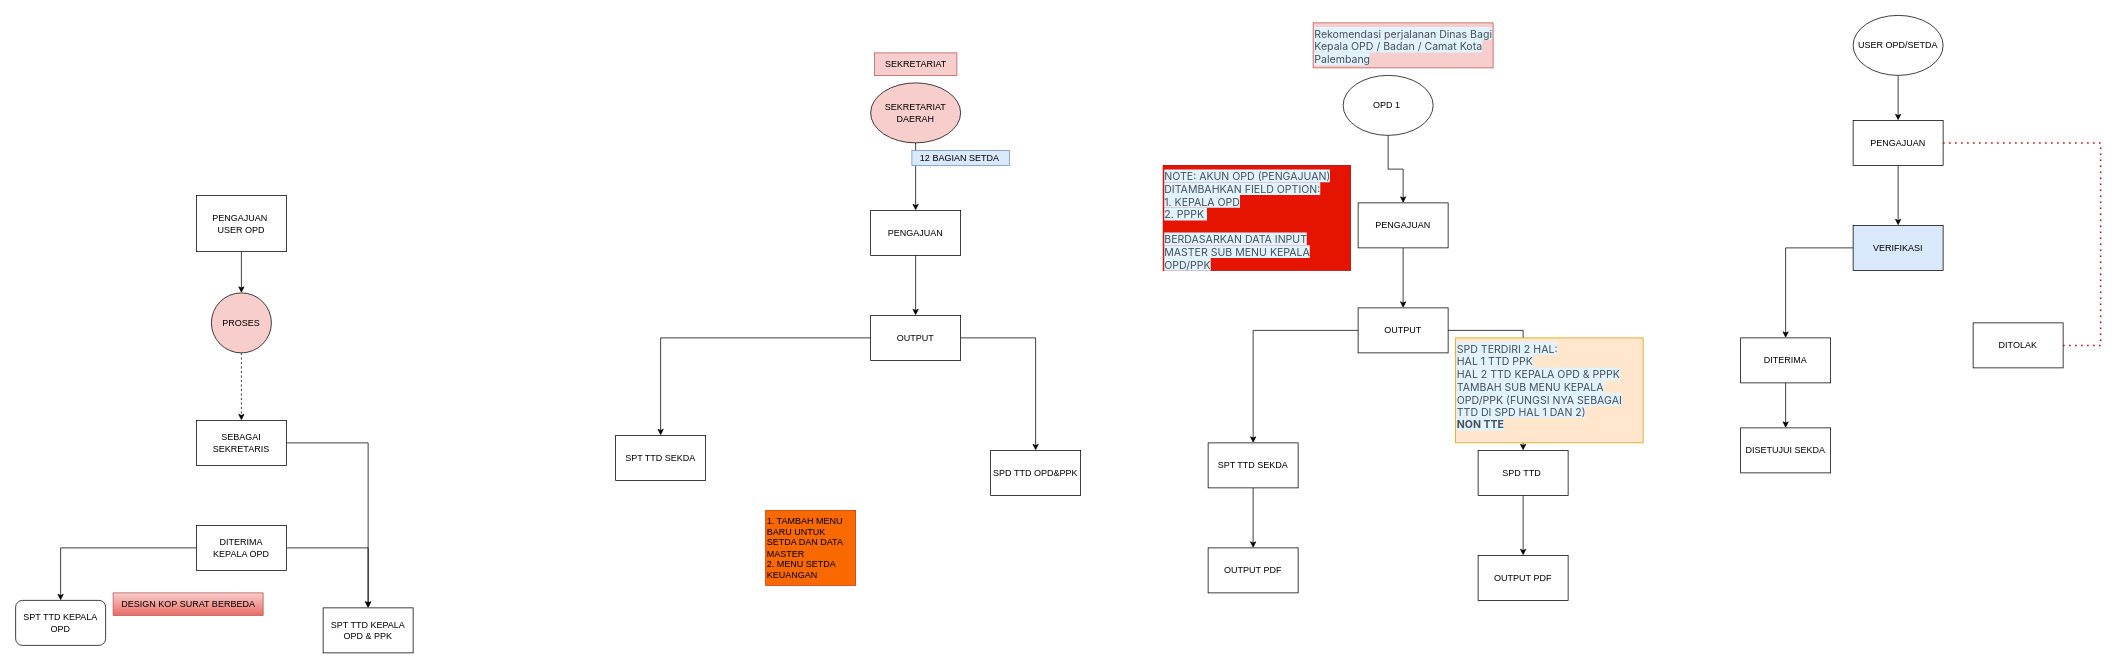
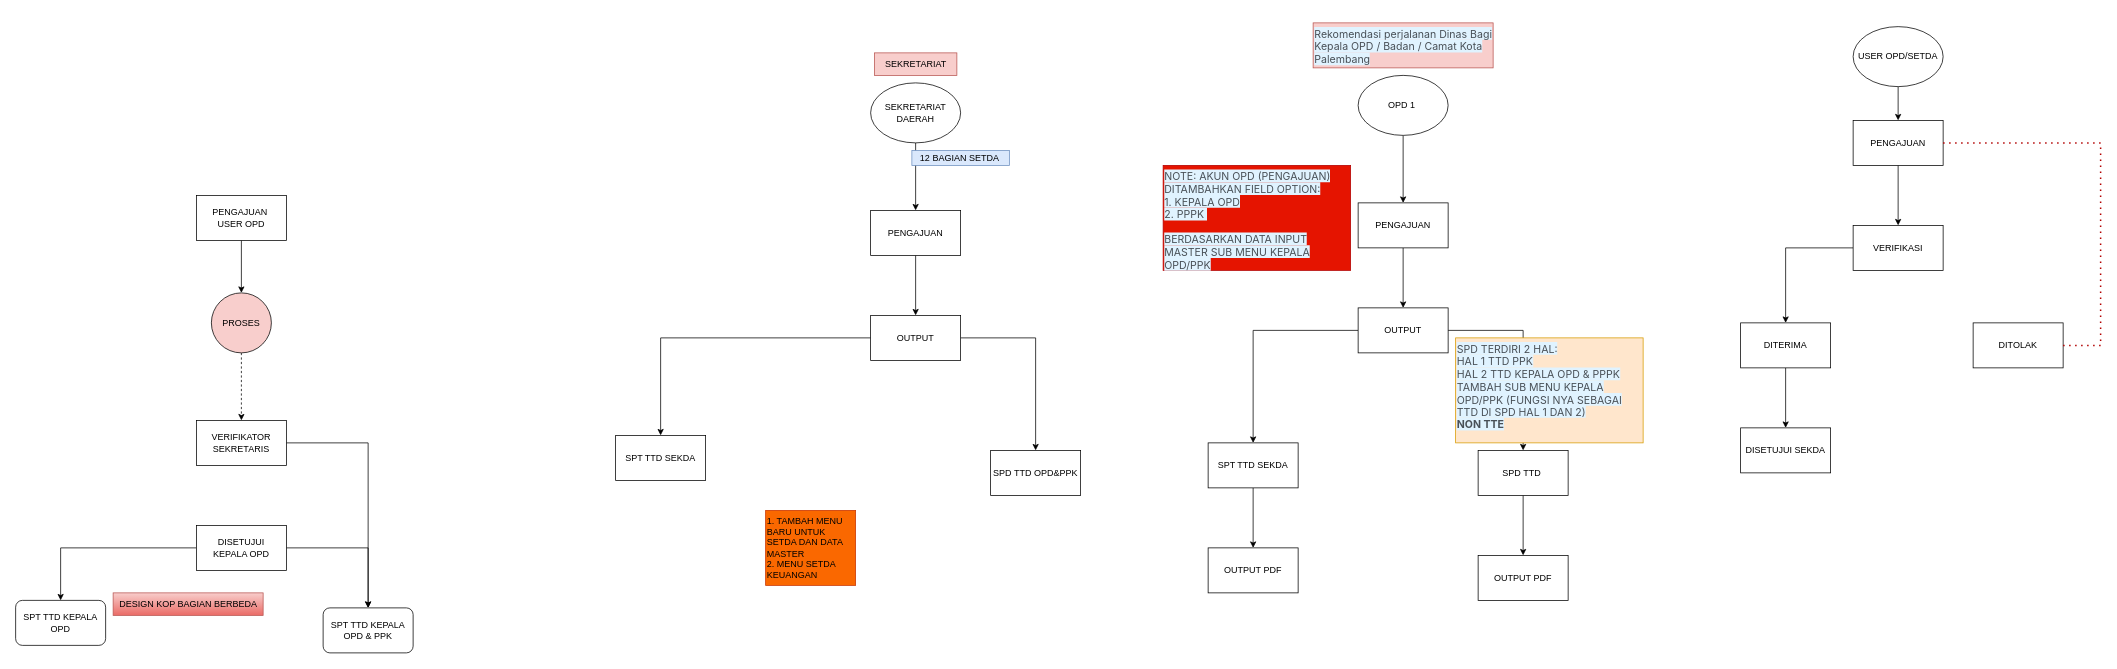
- <mxCell id="12" value="USER OPD/SETDA" style="ellipse;whiteSpace=wrap;html=1;" vertex="1" parent="1"><mxGeometry x="2470" y="20" width="120" height="80" as="geometry" /></mxCell>
+ <mxCell id="12" value="USER OPD/SETDA" style="ellipse;whiteSpace=wrap;html=1;" vertex="1" parent="1"><mxGeometry x="2470" y="35" width="120" height="80" as="geometry" /></mxCell>
- <mxCell id="14" value="OPD 1&amp;nbsp;" style="ellipse;whiteSpace=wrap;html=1;" vertex="1" parent="1"><mxGeometry x="1790" y="100" width="120" height="80" as="geometry" /></mxCell>
+ <mxCell id="14" value="OPD 1&amp;nbsp;" style="ellipse;whiteSpace=wrap;html=1;" vertex="1" parent="1"><mxGeometry x="1810" y="100" width="120" height="80" as="geometry" /></mxCell>
- <mxCell id="29" value="SEKRETARIAT DAERAH" style="ellipse;whiteSpace=wrap;html=1;fillColor=#f8cecc;" vertex="1" parent="1"><mxGeometry x="1160" y="110" width="120" height="80" as="geometry" /></mxCell>
+ <mxCell id="29" value="SEKRETARIAT DAERAH" style="ellipse;whiteSpace=wrap;html=1;" vertex="1" parent="1"><mxGeometry x="1160" y="110" width="120" height="80" as="geometry" /></mxCell>
- <mxCell id="42" value="PENGAJUAN&amp;nbsp;&lt;div&gt;USER OPD&lt;/div&gt;" style="whiteSpace=wrap;html=1;" vertex="1" parent="1"><mxGeometry x="261" y="260" width="120" height="75" as="geometry" /></mxCell>
+ <mxCell id="42" value="PENGAJUAN&amp;nbsp;&lt;div&gt;USER OPD&lt;/div&gt;" style="whiteSpace=wrap;html=1;" vertex="1" parent="1"><mxGeometry x="261" y="260" width="120" height="60" as="geometry" /></mxCell>
- <mxCell id="5" value="VERIFIKASI" style="rounded=0;whiteSpace=wrap;html=1;fillColor=#dae8fc;" vertex="1" parent="1"><mxGeometry x="2470" y="300" width="120" height="60" as="geometry" /></mxCell>
+ <mxCell id="5" value="VERIFIKASI" style="rounded=0;whiteSpace=wrap;html=1;" vertex="1" parent="1"><mxGeometry x="2470" y="300" width="120" height="60" as="geometry" /></mxCell>
- <mxCell id="7" value="DITERIMA" style="rounded=0;whiteSpace=wrap;html=1;" vertex="1" parent="1"><mxGeometry x="2320" y="450" width="120" height="60" as="geometry" /></mxCell>
+ <mxCell id="7" value="DITERIMA" style="rounded=0;whiteSpace=wrap;html=1;" vertex="1" parent="1"><mxGeometry x="2320" y="430" width="120" height="60" as="geometry" /></mxCell>
- <mxCell id="46" value="SEBAGAI&lt;div&gt;SEKRETARIS&lt;/div&gt;" style="whiteSpace=wrap;html=1;" vertex="1" parent="1"><mxGeometry x="261" y="560" width="120" height="60" as="geometry" /></mxCell>
+ <mxCell id="46" value="VERIFIKATOR&lt;div&gt;SEKRETARIS&lt;/div&gt;" style="whiteSpace=wrap;html=1;" vertex="1" parent="1"><mxGeometry x="261" y="560" width="120" height="60" as="geometry" /></mxCell>
- <mxCell id="49" value="DITERIMA&lt;div&gt;KEPALA OPD&lt;/div&gt;" style="whiteSpace=wrap;html=1;" vertex="1" parent="1"><mxGeometry x="261" y="700" width="120" height="60" as="geometry" /></mxCell>
+ <mxCell id="49" value="DISETUJUI&lt;div&gt;KEPALA OPD&lt;/div&gt;" style="whiteSpace=wrap;html=1;" vertex="1" parent="1"><mxGeometry x="261" y="700" width="120" height="60" as="geometry" /></mxCell>
- <mxCell id="52" value="DESIGN KOP SURAT BERBEDA" style="text;html=1;align=center;verticalAlign=middle;resizable=0;points=[];autosize=1;strokeColor=#b85450;fillColor=#f8cecc;gradientColor=#ea6b66;" vertex="1" parent="1"><mxGeometry x="150" y="790" width="200" height="30" as="geometry" /></mxCell>
+ <mxCell id="52" value="DESIGN KOP BAGIAN BERBEDA" style="text;html=1;align=center;verticalAlign=middle;resizable=0;points=[];autosize=1;strokeColor=#b85450;fillColor=#f8cecc;gradientColor=#ea6b66;" vertex="1" parent="1"><mxGeometry x="150" y="790" width="200" height="30" as="geometry" /></mxCell>
- <mxCell id="51" value="SPT TTD KEPALA OPD &amp;amp; PPK" style="whiteSpace=wrap;html=1;" vertex="1" parent="1"><mxGeometry x="430" y="810" width="120" height="60" as="geometry" /></mxCell>
+ <mxCell id="51" value="SPT TTD KEPALA OPD &amp;amp; PPK" style="whiteSpace=wrap;html=1;rounded=1;" vertex="1" parent="1"><mxGeometry x="430" y="810" width="120" height="60" as="geometry" /></mxCell>
